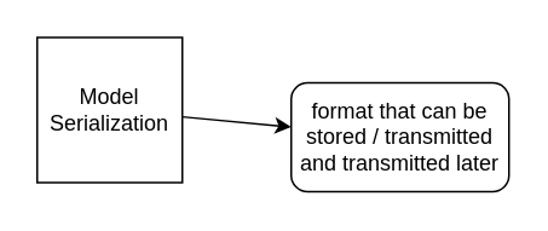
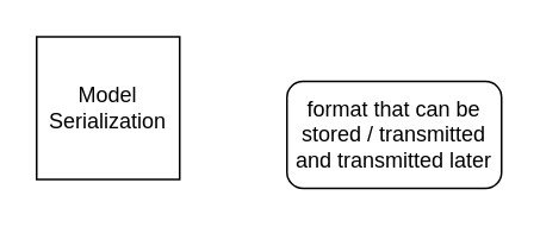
- <mxCell id="2" value="" style="edgeStyle=none;html=1;" parent="1" source="3" target="4" edge="1"><mxGeometry relative="1" as="geometry" /></mxCell>
